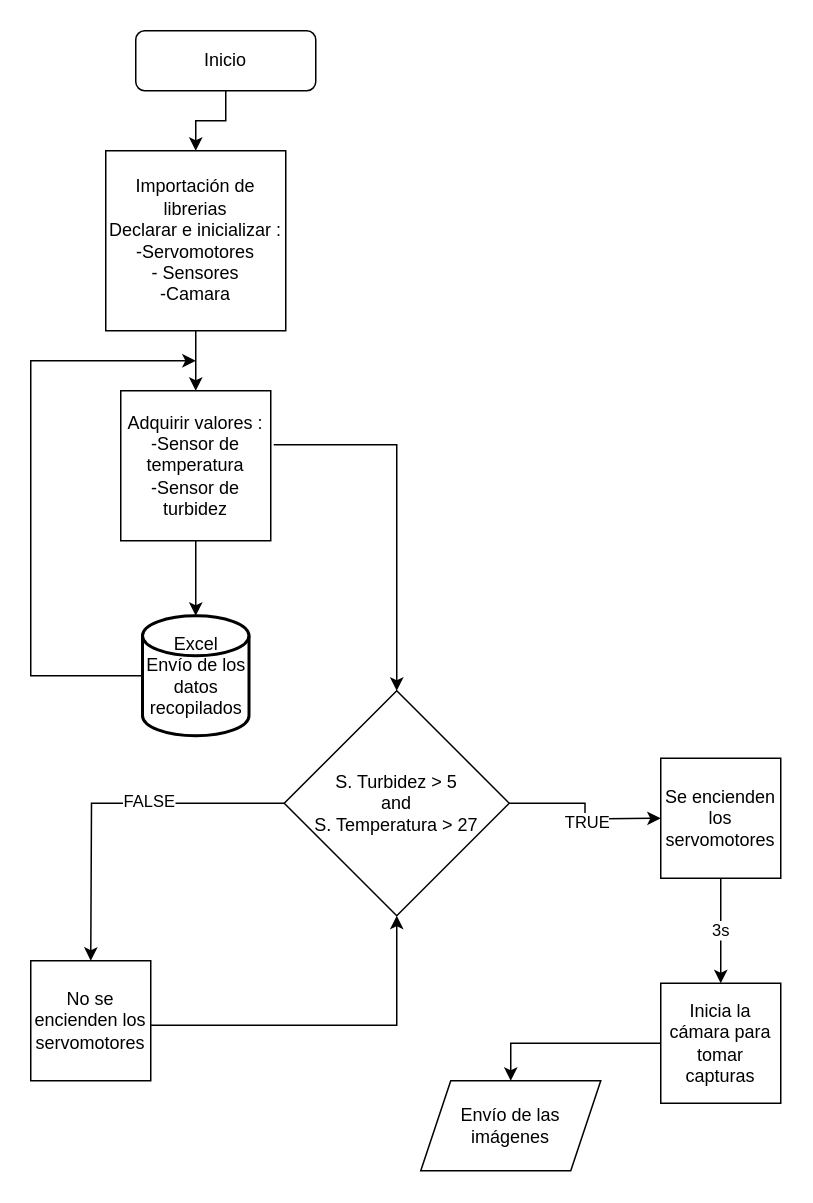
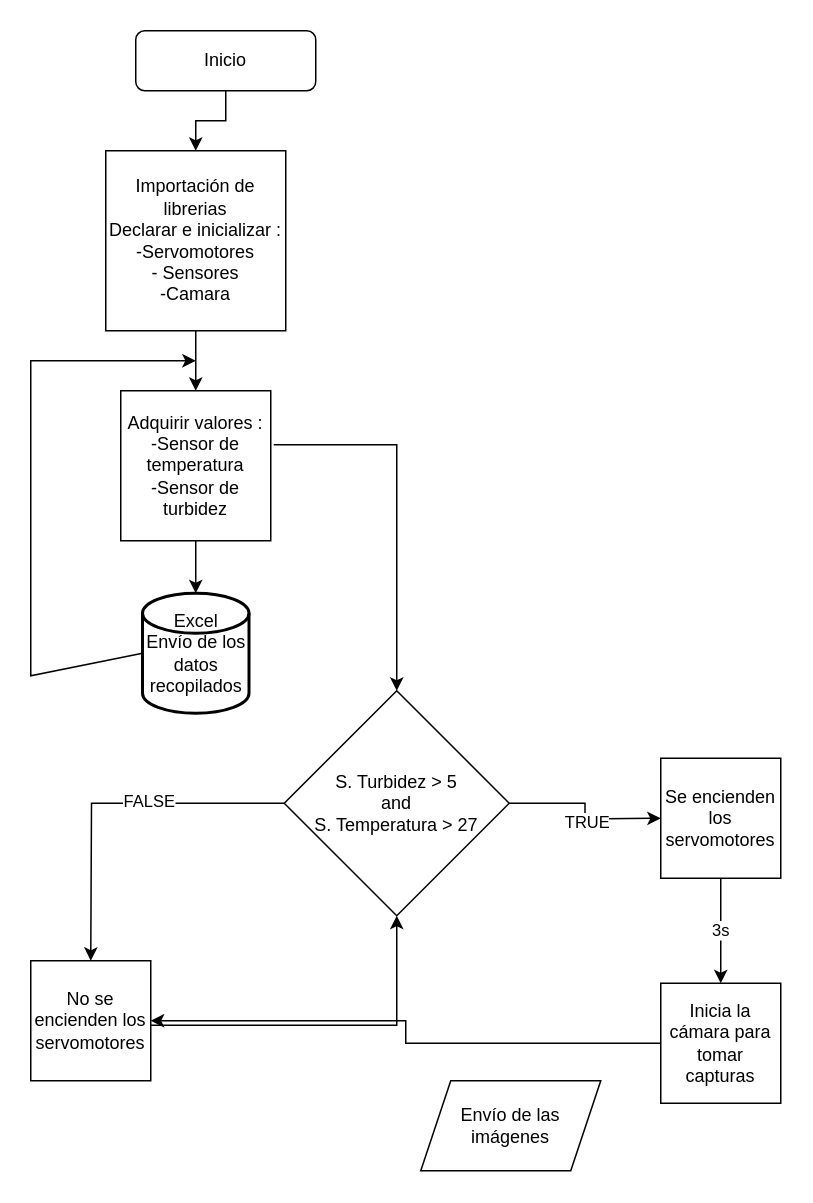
- <mxCell id="20" value="Excel&lt;div&gt;Envío de los datos recopilados&lt;br&gt;&lt;/div&gt;" style="strokeWidth=2;html=1;shape=mxgraph.flowchart.database;whiteSpace=wrap;" vertex="1" parent="1"><mxGeometry x="94.5" y="410" width="71" height="80" as="geometry" /></mxCell>
+ <mxCell id="20" value="Excel&lt;div&gt;Envío de los datos recopilados&lt;br&gt;&lt;/div&gt;" style="strokeWidth=2;html=1;shape=mxgraph.flowchart.database;whiteSpace=wrap;" vertex="1" parent="1"><mxGeometry x="94.5" y="395" width="71" height="80" as="geometry" /></mxCell>
- <mxCell id="17" style="edgeStyle=orthogonalEdgeStyle;rounded=0;orthogonalLoop=1;jettySize=auto;html=1;entryX=0.5;entryY=0;entryDx=0;entryDy=0;" edge="1" parent="1" source="18" target="19"><mxGeometry relative="1" as="geometry" /></mxCell>
+ <mxCell id="17" style="edgeStyle=orthogonalEdgeStyle;rounded=0;orthogonalLoop=1;jettySize=auto;html=1;" edge="1" parent="1" source="18" target="21"><mxGeometry relative="1" as="geometry" /></mxCell>
